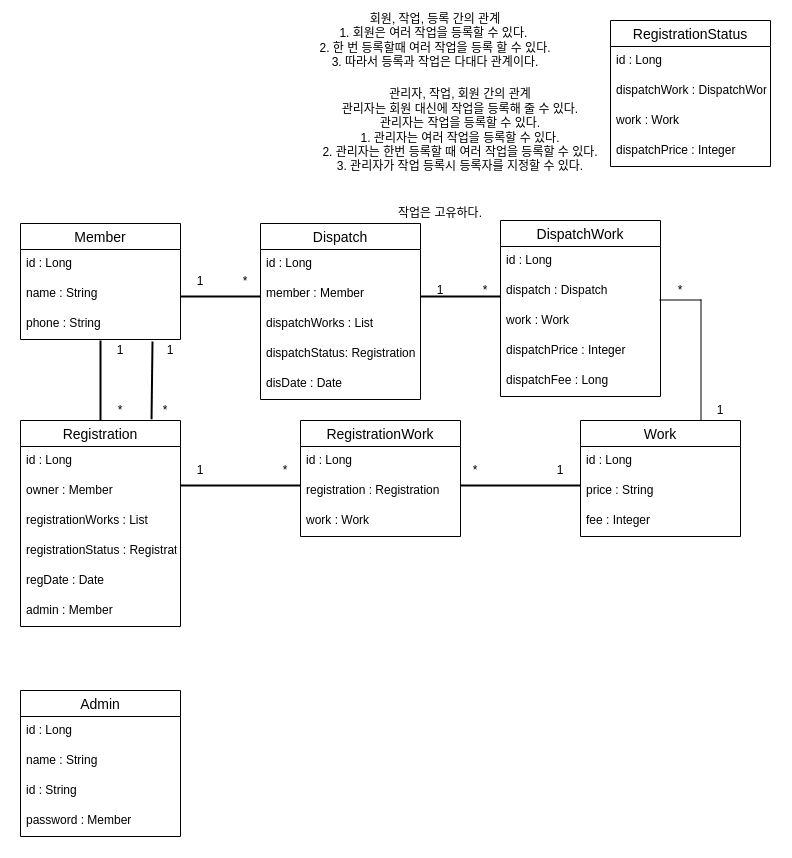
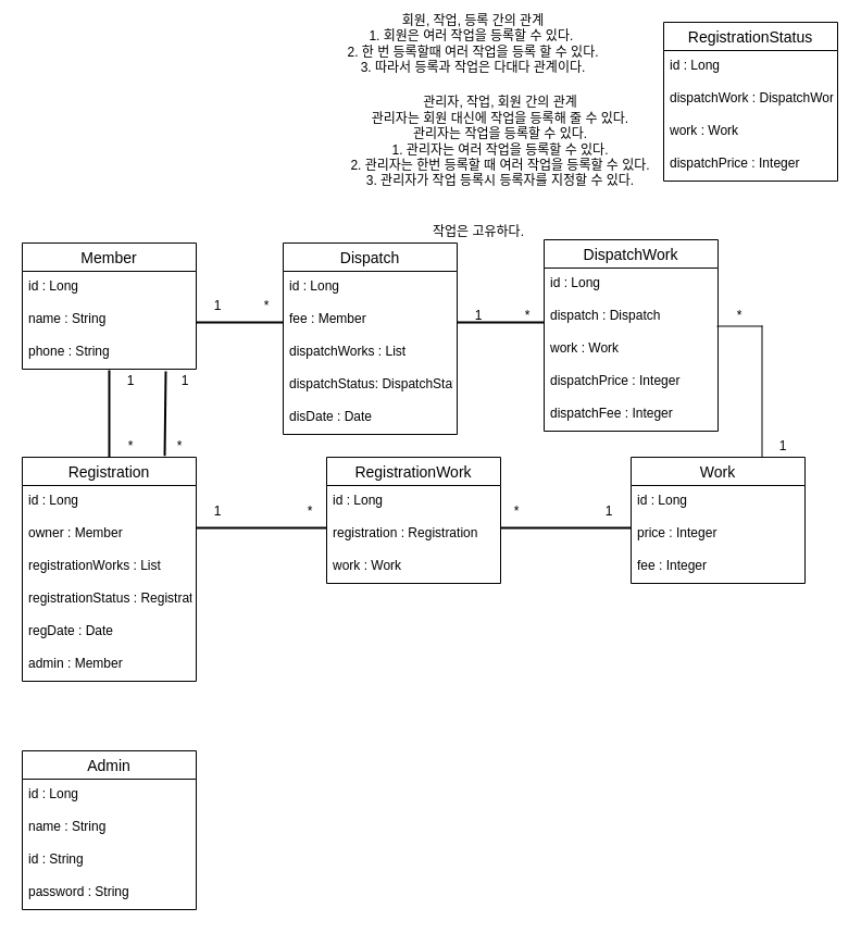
- <mxCell id="43" value="member : Member" style="text;strokeColor=none;fillColor=none;spacingLeft=4;spacingRight=4;overflow=hidden;rotatable=0;points=[[0,0.5],[1,0.5]];portConstraint=eastwest;fontSize=12;" vertex="1" parent="41"><mxGeometry y="56" width="160" height="30" as="geometry" /></mxCell>
+ <mxCell id="43" value="fee : Member" style="text;strokeColor=none;fillColor=none;spacingLeft=4;spacingRight=4;overflow=hidden;rotatable=0;points=[[0,0.5],[1,0.5]];portConstraint=eastwest;fontSize=12;" vertex="1" parent="41"><mxGeometry y="56" width="160" height="30" as="geometry" /></mxCell>
- <mxCell id="45" value="dispatchStatus: Registration" style="text;strokeColor=none;fillColor=none;spacingLeft=4;spacingRight=4;overflow=hidden;rotatable=0;points=[[0,0.5],[1,0.5]];portConstraint=eastwest;fontSize=12;" vertex="1" parent="41"><mxGeometry y="116" width="160" height="30" as="geometry" /></mxCell>
+ <mxCell id="45" value="dispatchStatus: DispatchStatus" style="text;strokeColor=none;fillColor=none;spacingLeft=4;spacingRight=4;overflow=hidden;rotatable=0;points=[[0,0.5],[1,0.5]];portConstraint=eastwest;fontSize=12;" vertex="1" parent="41"><mxGeometry y="116" width="160" height="30" as="geometry" /></mxCell>
- <mxCell id="57" value="dispatchFee : Long" style="text;strokeColor=none;fillColor=none;spacingLeft=4;spacingRight=4;overflow=hidden;rotatable=0;points=[[0,0.5],[1,0.5]];portConstraint=eastwest;fontSize=12;" vertex="1" parent="52"><mxGeometry y="146" width="160" height="30" as="geometry" /></mxCell>
+ <mxCell id="57" value="dispatchFee : Integer" style="text;strokeColor=none;fillColor=none;spacingLeft=4;spacingRight=4;overflow=hidden;rotatable=0;points=[[0,0.5],[1,0.5]];portConstraint=eastwest;fontSize=12;" vertex="1" parent="52"><mxGeometry y="146" width="160" height="30" as="geometry" /></mxCell>
- <mxCell id="28" value="price : String" style="text;strokeColor=none;fillColor=none;spacingLeft=4;spacingRight=4;overflow=hidden;rotatable=0;points=[[0,0.5],[1,0.5]];portConstraint=eastwest;fontSize=12;" vertex="1" parent="26"><mxGeometry y="56" width="160" height="30" as="geometry" /></mxCell>
+ <mxCell id="28" value="price : Integer" style="text;strokeColor=none;fillColor=none;spacingLeft=4;spacingRight=4;overflow=hidden;rotatable=0;points=[[0,0.5],[1,0.5]];portConstraint=eastwest;fontSize=12;" vertex="1" parent="26"><mxGeometry y="56" width="160" height="30" as="geometry" /></mxCell>
- <mxCell id="40" value="password : Member" style="text;strokeColor=none;fillColor=none;spacingLeft=4;spacingRight=4;overflow=hidden;rotatable=0;points=[[0,0.5],[1,0.5]];portConstraint=eastwest;fontSize=12;" vertex="1" parent="36"><mxGeometry y="116" width="160" height="30" as="geometry" /></mxCell>
+ <mxCell id="40" value="password : String" style="text;strokeColor=none;fillColor=none;spacingLeft=4;spacingRight=4;overflow=hidden;rotatable=0;points=[[0,0.5],[1,0.5]];portConstraint=eastwest;fontSize=12;" vertex="1" parent="36"><mxGeometry y="116" width="160" height="30" as="geometry" /></mxCell>
